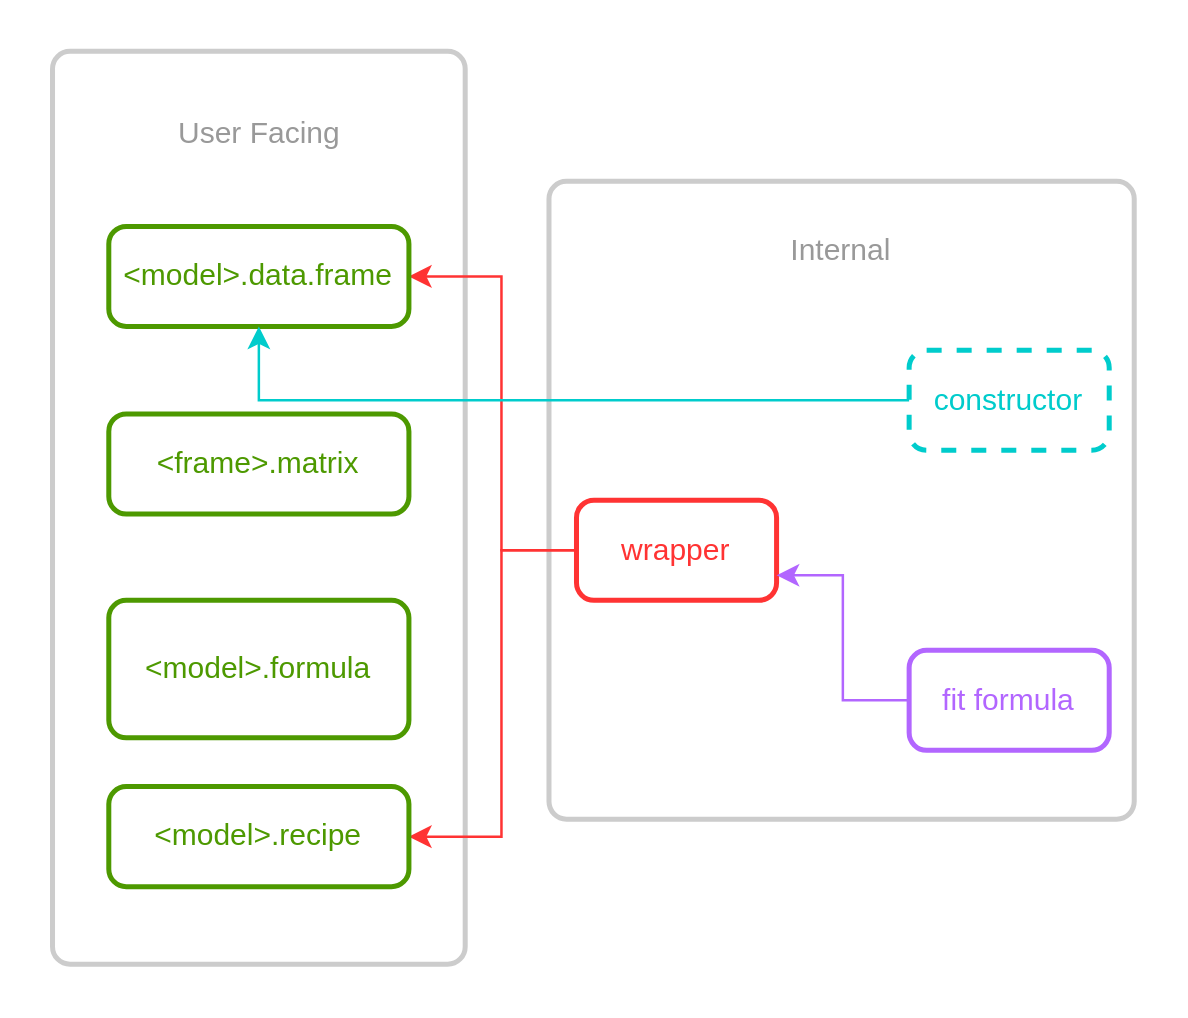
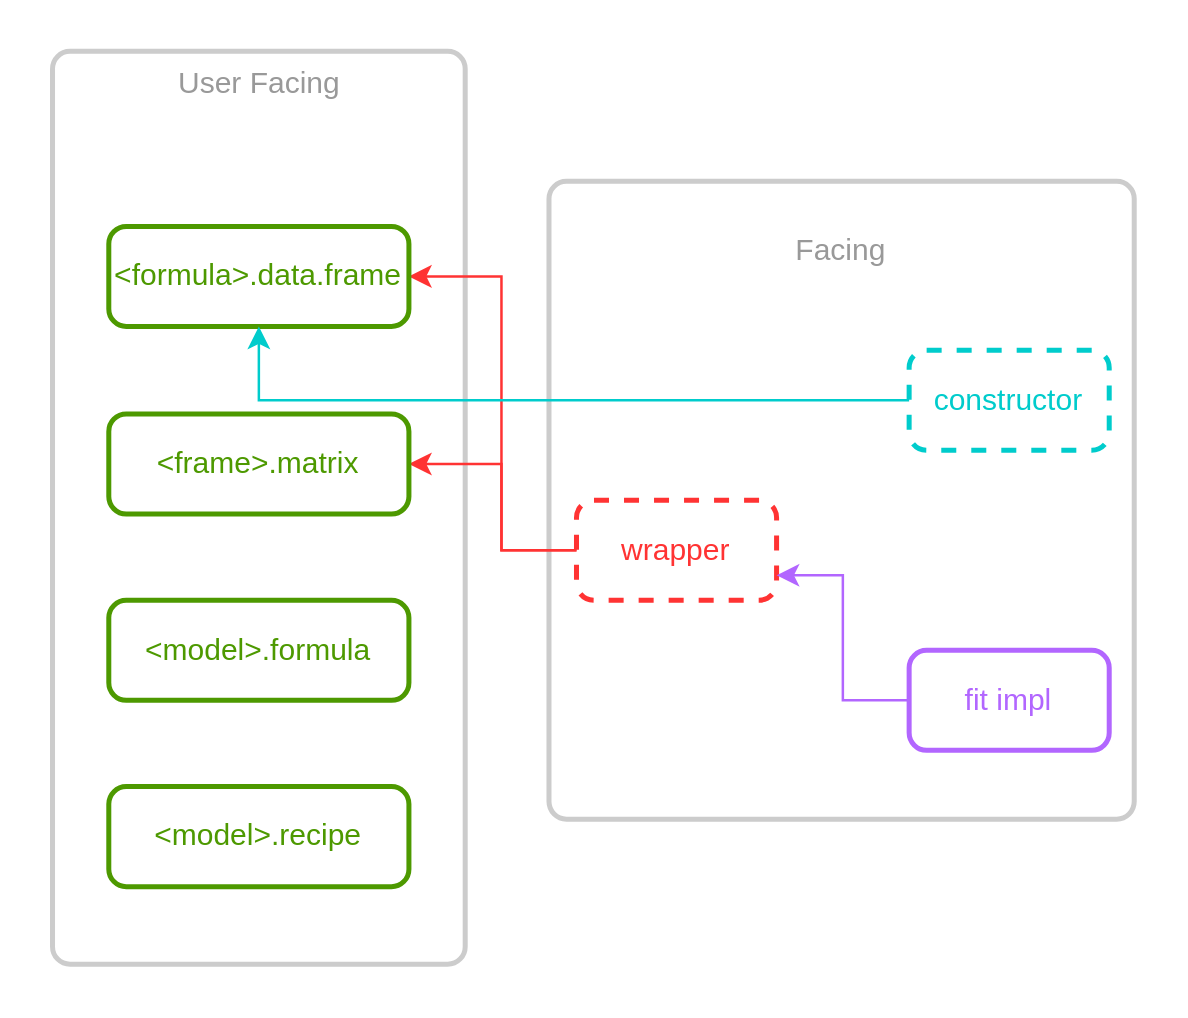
- <mxCell id="17" value="User Facing&lt;br&gt;" style="text;html=1;strokeColor=none;fillColor=none;align=center;verticalAlign=middle;whiteSpace=wrap;overflow=hidden;labelBackgroundColor=none;fontColor=#999999;" vertex="1" parent="1"><mxGeometry x="43" y="43" width="121" height="20" as="geometry" /></mxCell>
+ <mxCell id="17" value="User Facing&lt;br&gt;" style="text;html=1;strokeColor=none;fillColor=none;align=center;verticalAlign=middle;whiteSpace=wrap;overflow=hidden;labelBackgroundColor=none;fontColor=#999999;" vertex="1" parent="1"><mxGeometry x="43" y="23" width="121" height="20" as="geometry" /></mxCell>
- <mxCell id="16" value="Internal&lt;br&gt;" style="text;html=1;strokeColor=none;fillColor=none;align=center;verticalAlign=middle;whiteSpace=wrap;overflow=hidden;labelBackgroundColor=none;fontColor=#999999;" vertex="1" parent="1"><mxGeometry x="296" y="89.5" width="80" height="20" as="geometry" /></mxCell>
+ <mxCell id="16" value="Facing&lt;br&gt;" style="text;html=1;strokeColor=none;fillColor=none;align=center;verticalAlign=middle;whiteSpace=wrap;overflow=hidden;labelBackgroundColor=none;fontColor=#999999;" vertex="1" parent="1"><mxGeometry x="296" y="89.5" width="80" height="20" as="geometry" /></mxCell>
- <mxCell id="5" value="&amp;lt;model&amp;gt;.data.frame" style="rounded=1;whiteSpace=wrap;html=1;absoluteArcSize=1;arcSize=14;strokeWidth=2;strokeColor=#4D9900;fillColor=none;labelBackgroundColor=none;fontColor=#4D9900;" vertex="1" parent="1"><mxGeometry x="43" y="90" width="120" height="40" as="geometry" /></mxCell>
+ <mxCell id="5" value="&amp;lt;formula&amp;gt;.data.frame" style="rounded=1;whiteSpace=wrap;html=1;absoluteArcSize=1;arcSize=14;strokeWidth=2;strokeColor=#4D9900;fillColor=none;labelBackgroundColor=none;fontColor=#4D9900;" vertex="1" parent="1"><mxGeometry x="43" y="90" width="120" height="40" as="geometry" /></mxCell>
+ <mxCell id="9" style="edgeStyle=orthogonalEdgeStyle;rounded=0;orthogonalLoop=1;jettySize=auto;html=1;strokeColor=#FF3333;exitX=0;exitY=0.5;exitDx=0;exitDy=0;" edge="1" parent="1" source="7" target="10"><mxGeometry relative="1" as="geometry"><Array as="points"><mxPoint x="200" y="220" /><mxPoint x="200" y="185" /></Array></mxGeometry></mxCell>
- <mxCell id="7" value="wrapper" style="rounded=1;whiteSpace=wrap;html=1;absoluteArcSize=1;arcSize=14;strokeWidth=2;strokeColor=#FF3333;fillColor=none;fontColor=#FF3333;" vertex="1" parent="1"><mxGeometry x="230" y="199.5" width="80" height="40" as="geometry" /></mxCell>
+ <mxCell id="7" value="wrapper" style="rounded=1;whiteSpace=wrap;html=1;absoluteArcSize=1;arcSize=14;strokeWidth=2;strokeColor=#FF3333;fillColor=none;fontColor=#FF3333;dashed=1;" vertex="1" parent="1"><mxGeometry x="230" y="199.5" width="80" height="40" as="geometry" /></mxCell>
- <mxCell id="11" value="&amp;lt;model&amp;gt;.formula" style="rounded=1;whiteSpace=wrap;html=1;absoluteArcSize=1;arcSize=14;strokeWidth=2;strokeColor=#4D9900;fillColor=none;fontColor=#4D9900;" vertex="1" parent="1"><mxGeometry x="43" y="239.5" width="120" height="55" as="geometry" /></mxCell>
+ <mxCell id="11" value="&amp;lt;model&amp;gt;.formula" style="rounded=1;whiteSpace=wrap;html=1;absoluteArcSize=1;arcSize=14;strokeWidth=2;strokeColor=#4D9900;fillColor=none;fontColor=#4D9900;" vertex="1" parent="1"><mxGeometry x="43" y="239.5" width="120" height="40" as="geometry" /></mxCell>
- <mxCell id="15" value="fit formula" style="rounded=1;whiteSpace=wrap;html=1;absoluteArcSize=1;arcSize=14;strokeWidth=2;strokeColor=#B266FF;fillColor=none;fontColor=#B266FF;" vertex="1" parent="1"><mxGeometry x="363" y="259.5" width="80" height="40" as="geometry" /></mxCell>
+ <mxCell id="15" value="fit impl" style="rounded=1;whiteSpace=wrap;html=1;absoluteArcSize=1;arcSize=14;strokeWidth=2;strokeColor=#B266FF;fillColor=none;fontColor=#B266FF;" vertex="1" parent="1"><mxGeometry x="363" y="259.5" width="80" height="40" as="geometry" /></mxCell>
- <mxCell id="12" style="edgeStyle=orthogonalEdgeStyle;rounded=0;orthogonalLoop=1;jettySize=auto;html=1;strokeColor=#FF3333;exitX=0;exitY=0.5;exitDx=0;exitDy=0;entryX=1;entryY=0.5;entryDx=0;entryDy=0;" edge="1" parent="1" source="7" target="13"><mxGeometry relative="1" as="geometry"><Array as="points"><mxPoint x="200" y="220" /><mxPoint x="200" y="334" /></Array></mxGeometry></mxCell>
